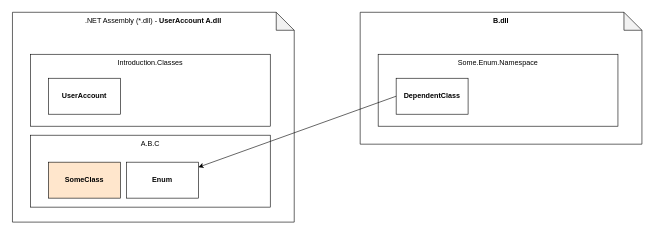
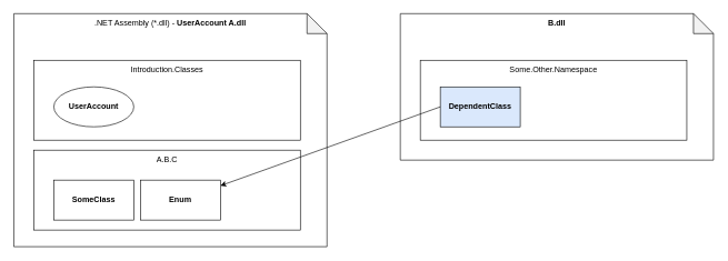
- <mxCell id="9" value="Some.Enum.Namespace" style="rounded=0;whiteSpace=wrap;html=1;verticalAlign=top;" vertex="1" parent="1"><mxGeometry x="630" y="90" width="400" height="120" as="geometry" /></mxCell>
+ <mxCell id="9" value="Some.Other.Namespace" style="rounded=0;whiteSpace=wrap;html=1;verticalAlign=top;" vertex="1" parent="1"><mxGeometry x="630" y="90" width="400" height="120" as="geometry" /></mxCell>
- <mxCell id="5" value="UserAccount" style="rounded=0;whiteSpace=wrap;html=1;fontStyle=1" vertex="1" parent="1"><mxGeometry x="80" y="130" width="120" height="60" as="geometry" /></mxCell>
+ <mxCell id="5" value="UserAccount" style="ellipse;whiteSpace=wrap;html=1;fontStyle=1;" vertex="1" parent="1"><mxGeometry x="80" y="130" width="120" height="60" as="geometry" /></mxCell>
- <mxCell id="10" value="DependentClass" style="rounded=0;whiteSpace=wrap;html=1;fontStyle=1" vertex="1" parent="1"><mxGeometry x="660" y="130" width="120" height="60" as="geometry" /></mxCell>
+ <mxCell id="10" value="DependentClass" style="rounded=0;whiteSpace=wrap;html=1;fontStyle=1;fillColor=#dae8fc;" vertex="1" parent="1"><mxGeometry x="660" y="130" width="120" height="60" as="geometry" /></mxCell>
- <mxCell id="6" value="SomeClass" style="rounded=0;whiteSpace=wrap;html=1;fontStyle=1;fillColor=#ffe6cc;" vertex="1" parent="1"><mxGeometry x="80" y="270" width="120" height="60" as="geometry" /></mxCell>
+ <mxCell id="6" value="SomeClass" style="rounded=0;whiteSpace=wrap;html=1;fontStyle=1" vertex="1" parent="1"><mxGeometry x="80" y="270" width="120" height="60" as="geometry" /></mxCell>
